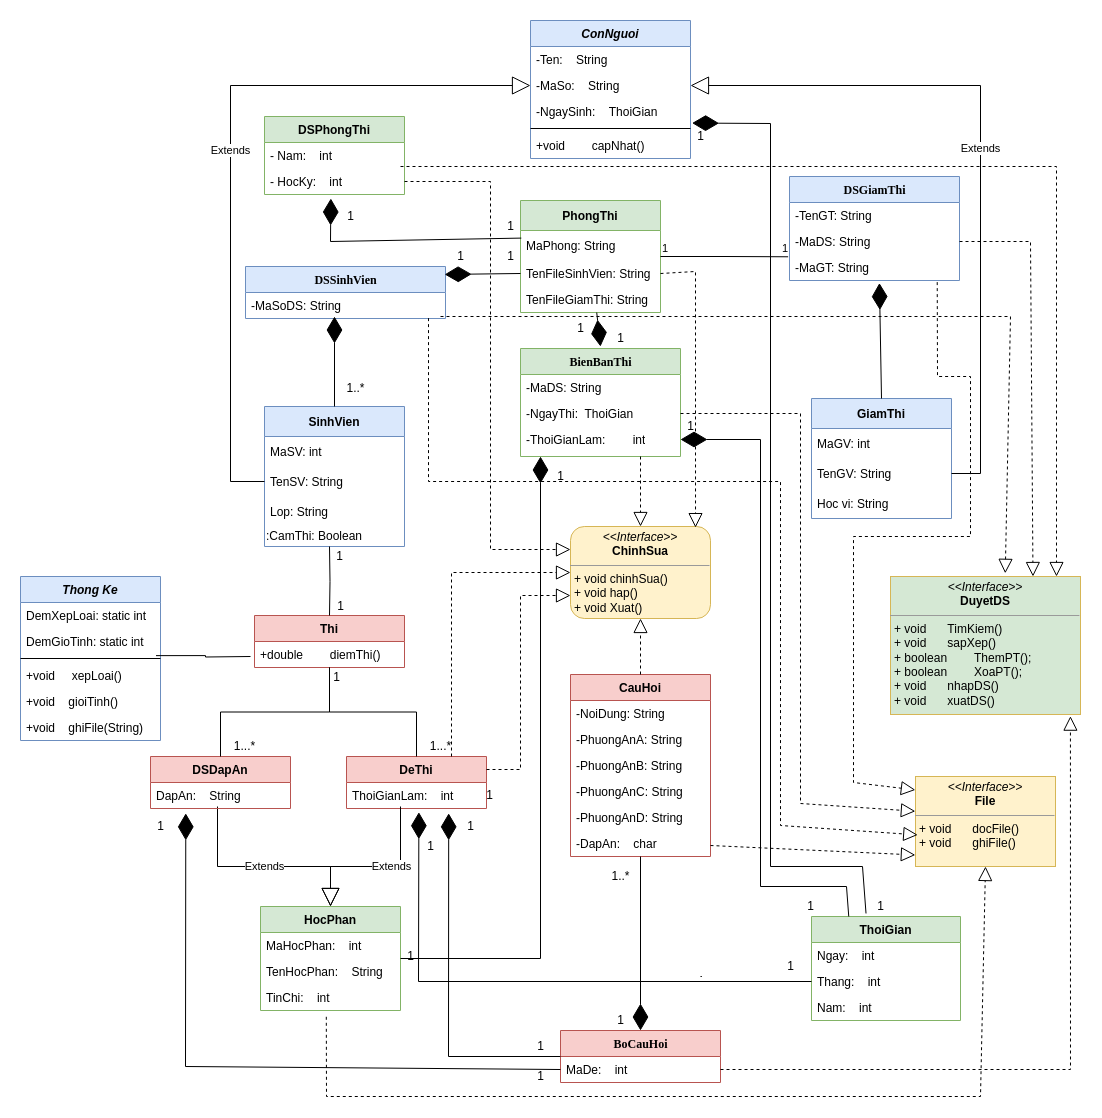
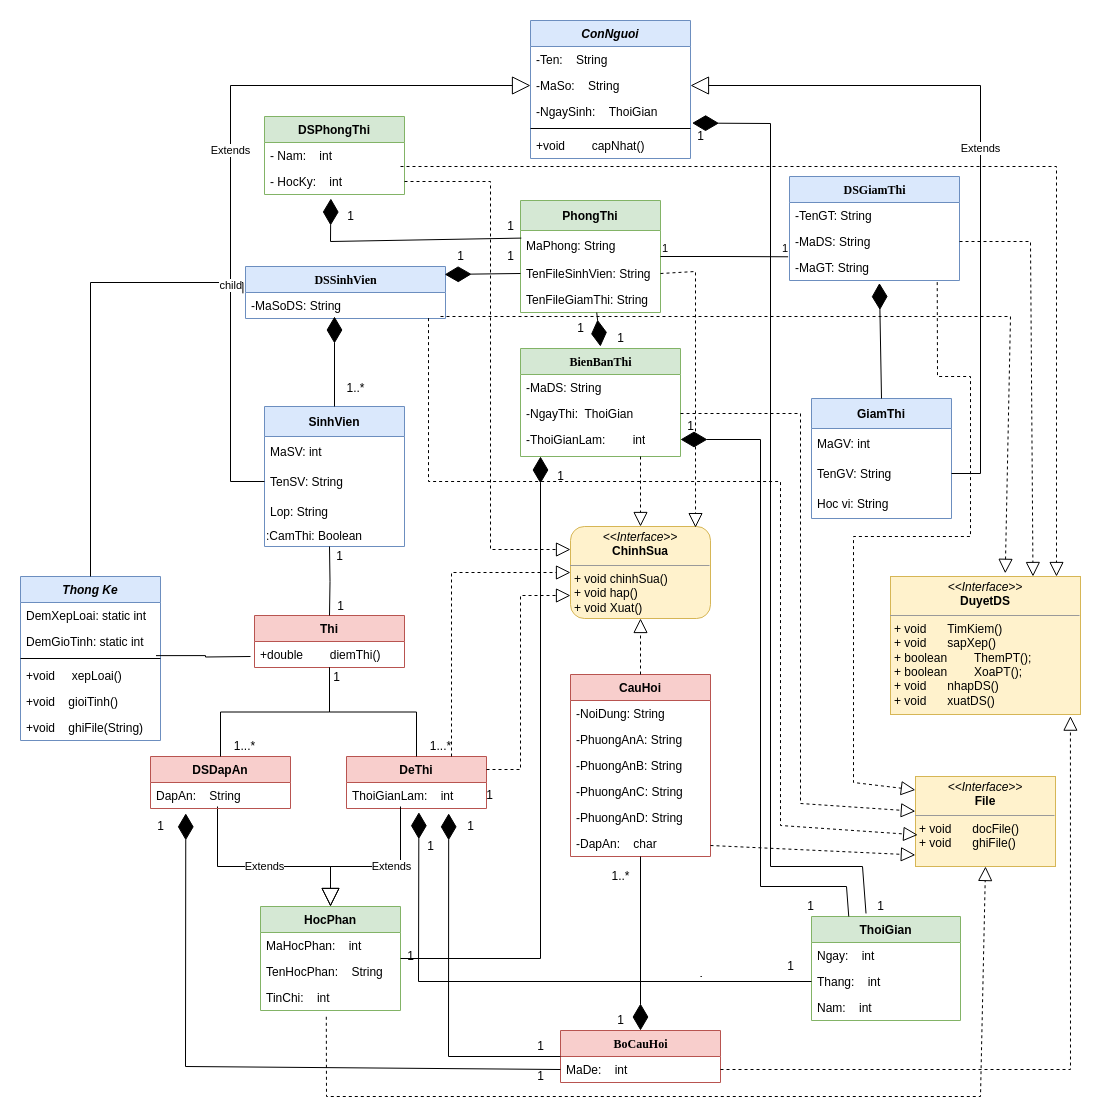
+ <mxCell id="133" value="" style="endArrow=none;html=1;edgeStyle=orthogonalEdgeStyle;rounded=0;entryX=-0.013;entryY=0.033;entryDx=0;entryDy=0;entryPerimeter=0;" edge="1" parent="1" source="126" target="42"><mxGeometry relative="1" as="geometry"><mxPoint x="100" y="366" as="sourcePoint" /><mxPoint x="260" y="366" as="targetPoint" /></mxGeometry></mxCell>
+ <mxCell id="134" value="child" style="edgeLabel;resizable=0;html=1;align=right;verticalAlign=bottom;" connectable="0" vertex="1" parent="133"><mxGeometry x="1" relative="1" as="geometry" /></mxCell>
- <mxCell id="64" value="&lt;p style=&quot;margin: 0px ; margin-top: 4px ; text-align: center&quot;&gt;&lt;i&gt;&amp;lt;&amp;lt;Interface&amp;gt;&amp;gt;&lt;/i&gt;&lt;br&gt;&lt;b&gt;DuyetDS&lt;/b&gt;&lt;/p&gt;&lt;hr size=&quot;1&quot;&gt;&lt;p style=&quot;margin: 0px ; margin-left: 4px&quot;&gt;+ void&lt;span style=&quot;white-space: pre&quot;&gt;&#09;&lt;/span&gt;TimKiem()&lt;br&gt;+ void&lt;span style=&quot;white-space: pre&quot;&gt;&#09;&lt;/span&gt;sapXep()&lt;/p&gt;&lt;p style=&quot;margin: 0px ; margin-left: 4px&quot;&gt;+ boolean&lt;span style=&quot;white-space: pre&quot;&gt;&#09;&lt;/span&gt;ThemPT();&lt;/p&gt;&lt;p style=&quot;margin: 0px ; margin-left: 4px&quot;&gt;+ boolean&lt;span style=&quot;white-space: pre&quot;&gt;&#09;&lt;/span&gt;XoaPT();&lt;/p&gt;&lt;p style=&quot;margin: 0px ; margin-left: 4px&quot;&gt;+ void&lt;span style=&quot;white-space: pre&quot;&gt;&#09;&lt;/span&gt;nhapDS()&lt;/p&gt;&lt;p style=&quot;margin: 0px ; margin-left: 4px&quot;&gt;+ void&lt;span style=&quot;white-space: pre&quot;&gt;&#09;&lt;/span&gt;xuatDS()&lt;/p&gt;" style="verticalAlign=top;align=left;overflow=fill;fontSize=12;fontFamily=Helvetica;html=1;fillColor=#d5e8d4;strokeColor=#d6b656;" parent="1" vertex="1"><mxGeometry x="890" y="576" width="190" height="138" as="geometry" /></mxCell>
+ <mxCell id="64" value="&lt;p style=&quot;margin: 0px ; margin-top: 4px ; text-align: center&quot;&gt;&lt;i&gt;&amp;lt;&amp;lt;Interface&amp;gt;&amp;gt;&lt;/i&gt;&lt;br&gt;&lt;b&gt;DuyetDS&lt;/b&gt;&lt;/p&gt;&lt;hr size=&quot;1&quot;&gt;&lt;p style=&quot;margin: 0px ; margin-left: 4px&quot;&gt;+ void&lt;span style=&quot;white-space: pre&quot;&gt;&#09;&lt;/span&gt;TimKiem()&lt;br&gt;+ void&lt;span style=&quot;white-space: pre&quot;&gt;&#09;&lt;/span&gt;sapXep()&lt;/p&gt;&lt;p style=&quot;margin: 0px ; margin-left: 4px&quot;&gt;+ boolean&lt;span style=&quot;white-space: pre&quot;&gt;&#09;&lt;/span&gt;ThemPT();&lt;/p&gt;&lt;p style=&quot;margin: 0px ; margin-left: 4px&quot;&gt;+ boolean&lt;span style=&quot;white-space: pre&quot;&gt;&#09;&lt;/span&gt;XoaPT();&lt;/p&gt;&lt;p style=&quot;margin: 0px ; margin-left: 4px&quot;&gt;+ void&lt;span style=&quot;white-space: pre&quot;&gt;&#09;&lt;/span&gt;nhapDS()&lt;/p&gt;&lt;p style=&quot;margin: 0px ; margin-left: 4px&quot;&gt;+ void&lt;span style=&quot;white-space: pre&quot;&gt;&#09;&lt;/span&gt;xuatDS()&lt;/p&gt;" style="verticalAlign=top;align=left;overflow=fill;fontSize=12;fontFamily=Helvetica;html=1;fillColor=#fff2cc;strokeColor=#d6b656;" parent="1" vertex="1"><mxGeometry x="890" y="576" width="190" height="138" as="geometry" /></mxCell>
